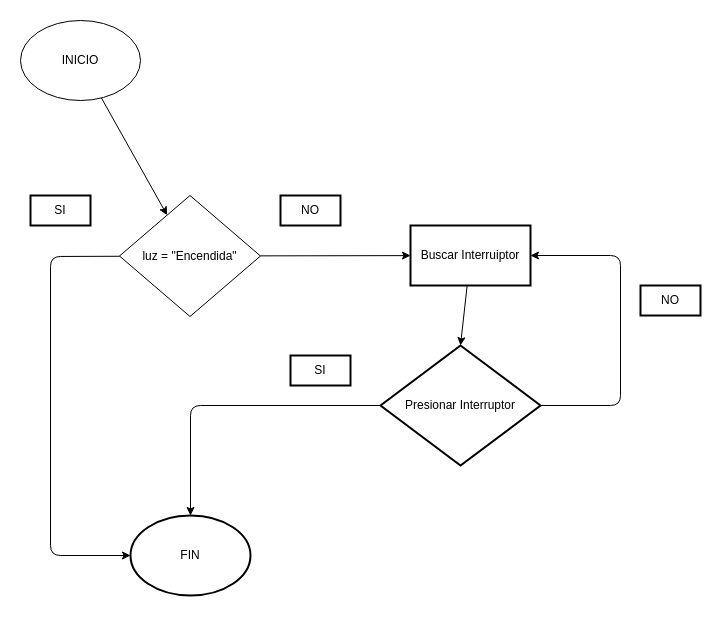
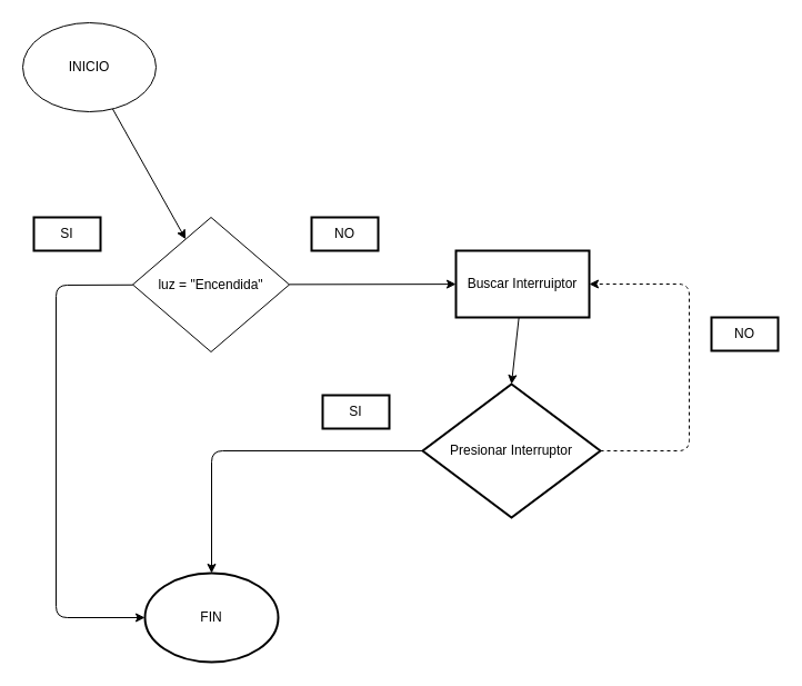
- <mxCell id="11" style="edgeStyle=none;html=1;entryX=1;entryY=0.5;entryDx=0;entryDy=0;" edge="1" parent="1" source="13" target="10"><mxGeometry relative="1" as="geometry"><Array as="points"><mxPoint x="620" y="405" /><mxPoint x="620" y="255" /></Array></mxGeometry></mxCell>
+ <mxCell id="11" style="edgeStyle=none;html=1;entryX=1;entryY=0.5;entryDx=0;entryDy=0;dashed=1;" edge="1" parent="1" source="13" target="10"><mxGeometry relative="1" as="geometry"><Array as="points"><mxPoint x="620" y="405" /><mxPoint x="620" y="255" /></Array></mxGeometry></mxCell>
